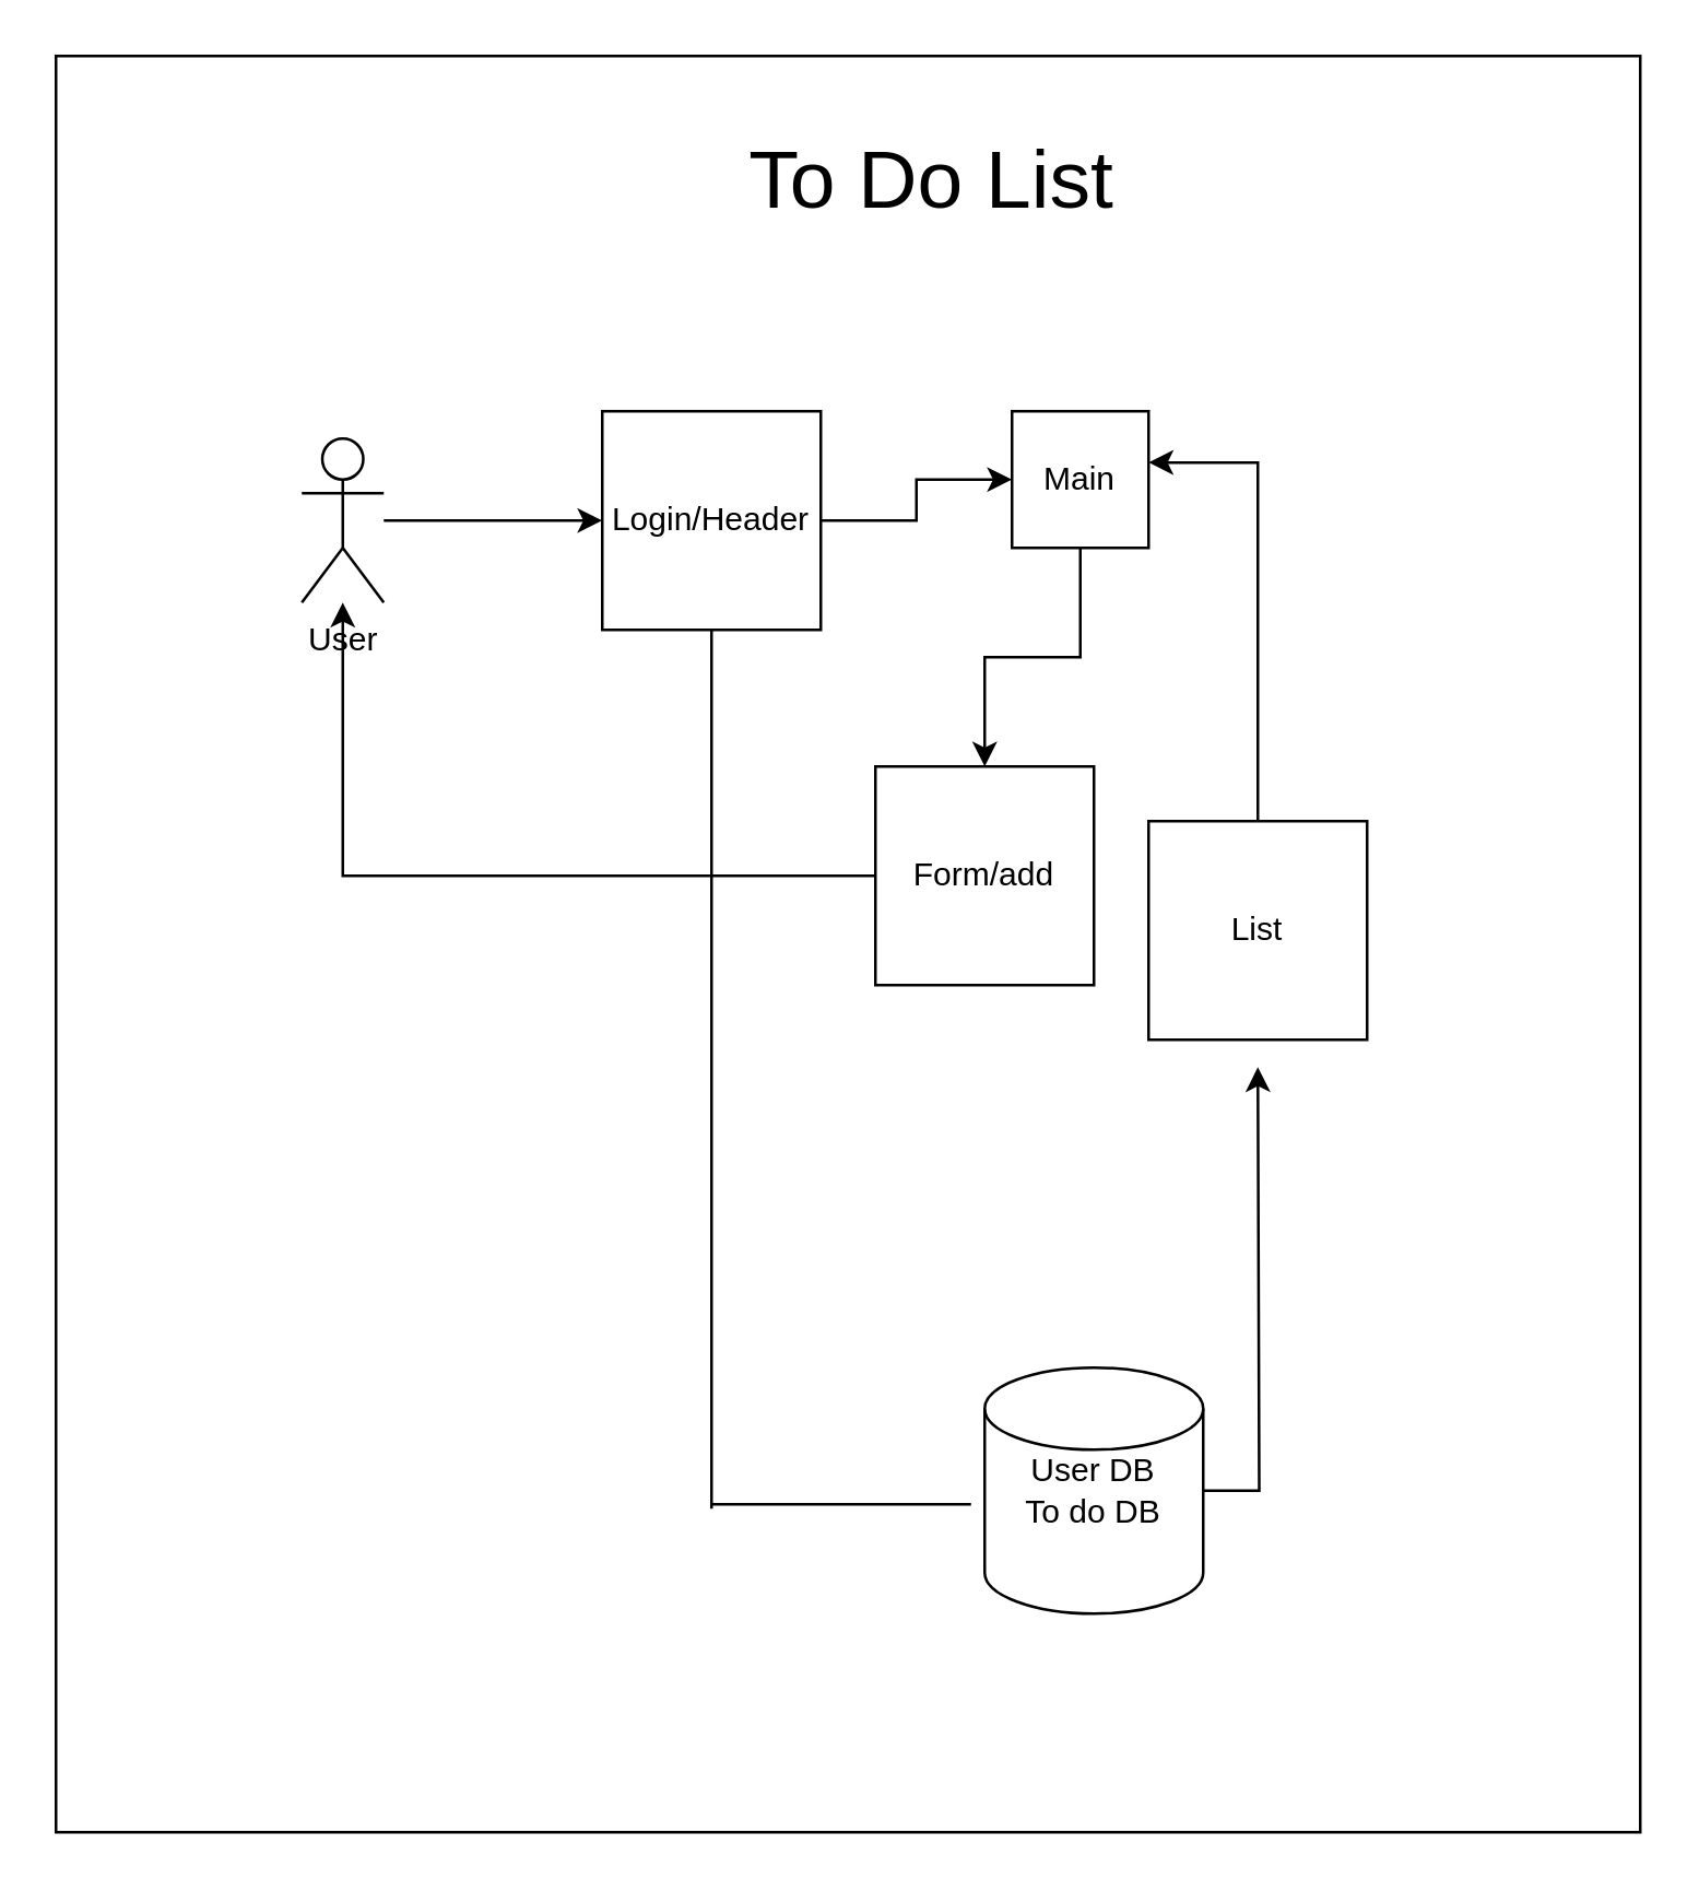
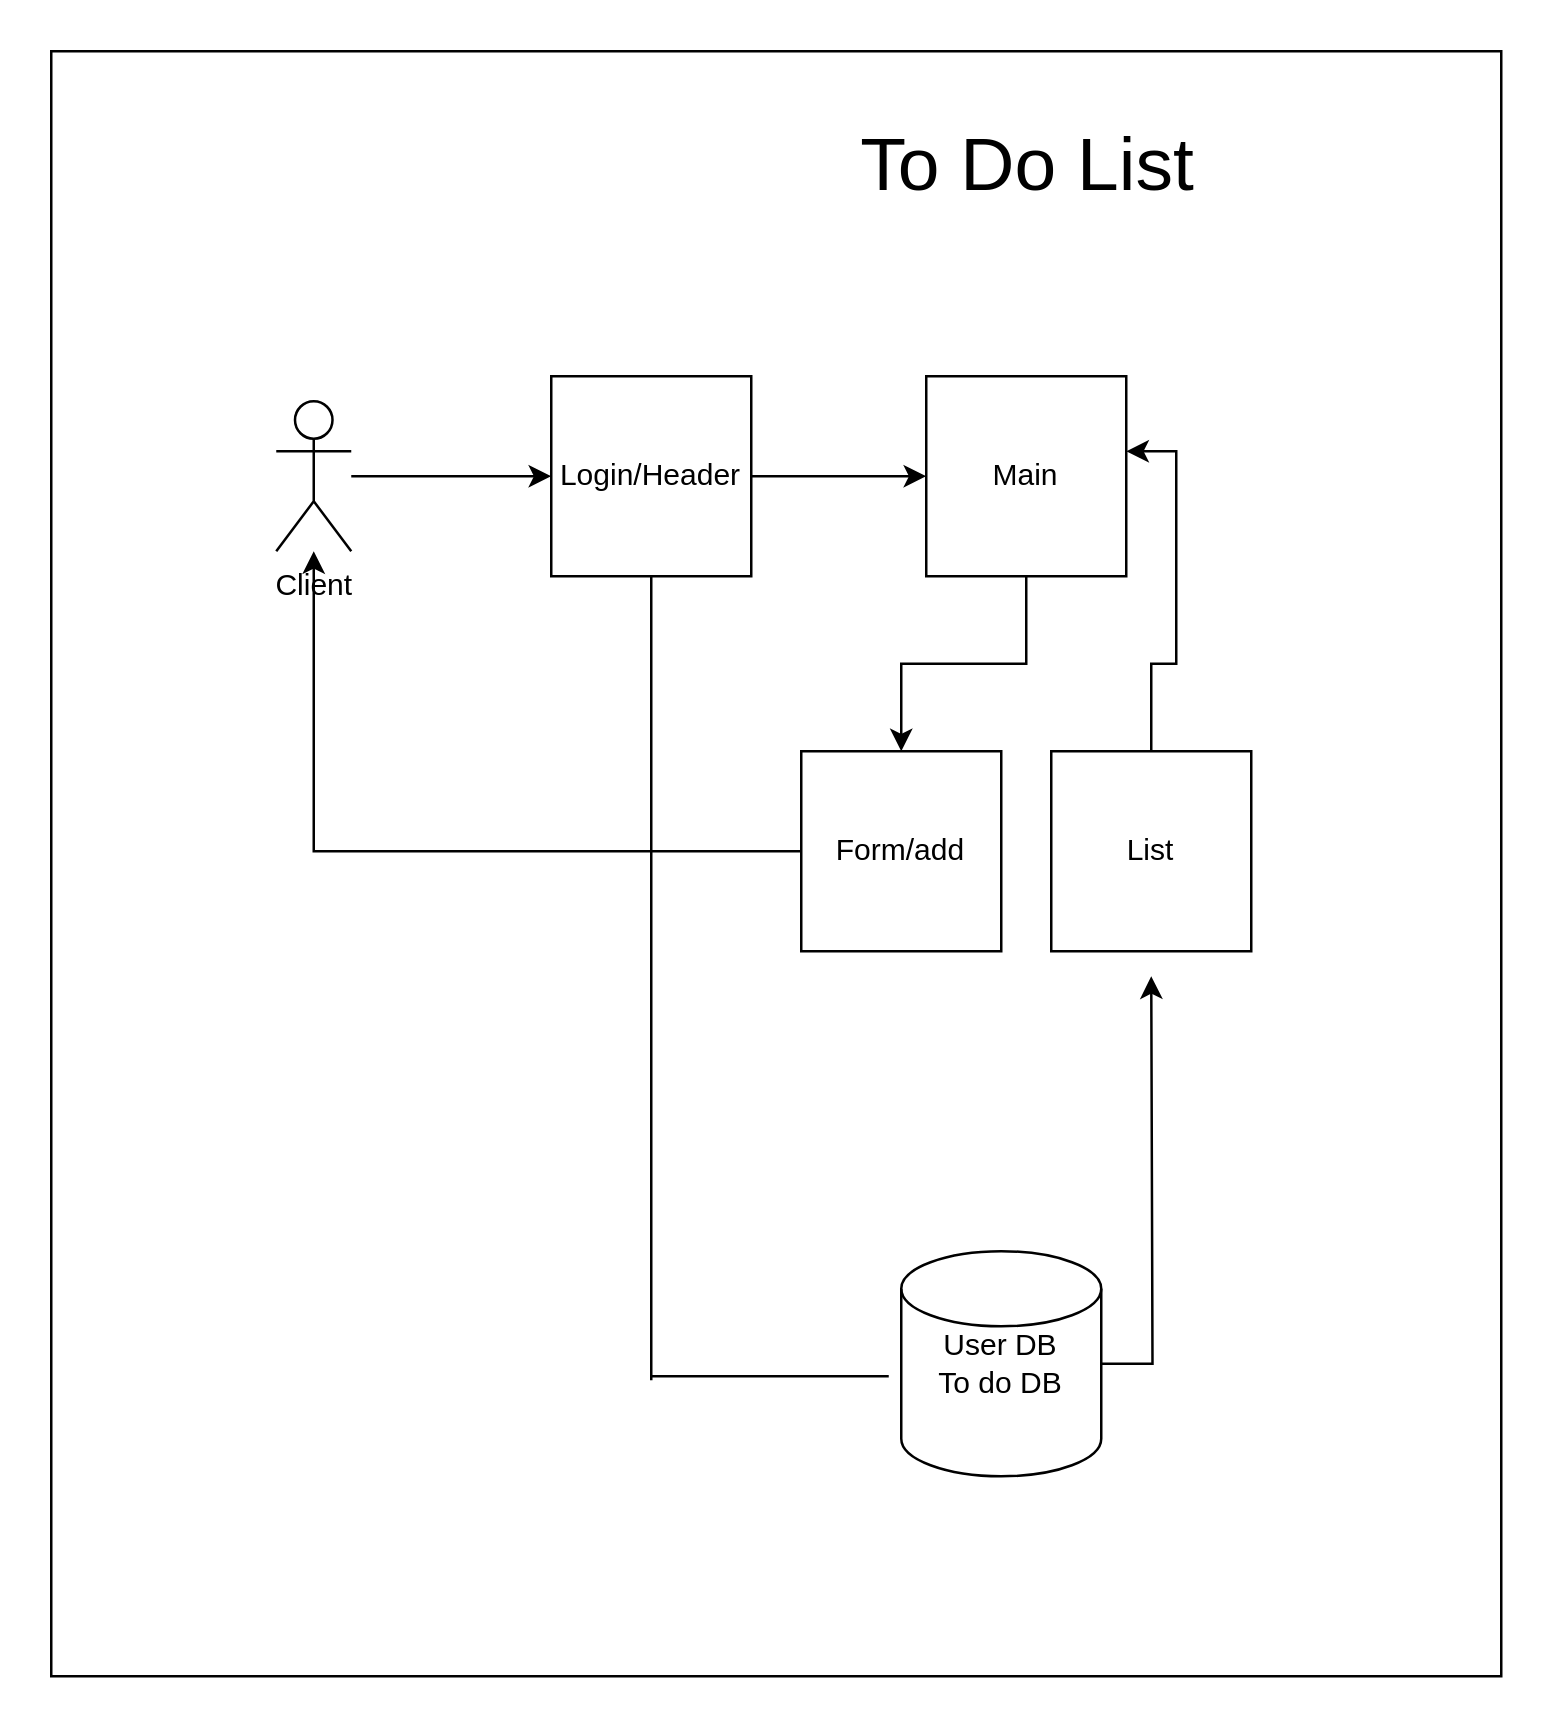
- <mxCell id="3" value="&lt;font style=&quot;font-size: 30px&quot;&gt;To Do List&amp;nbsp;&lt;/font&gt;" style="text;html=1;strokeColor=none;fillColor=none;align=center;verticalAlign=middle;whiteSpace=wrap;rounded=0;" vertex="1" parent="1"><mxGeometry x="230" y="40" width="230" height="50" as="geometry" /></mxCell>
+ <mxCell id="3" value="&lt;font style=&quot;font-size: 30px&quot;&gt;To Do List&amp;nbsp;&lt;/font&gt;" style="text;html=1;strokeColor=none;fillColor=none;align=center;verticalAlign=middle;whiteSpace=wrap;rounded=0;" vertex="1" parent="1"><mxGeometry x="300" y="40" width="230" height="50" as="geometry" /></mxCell>
- <mxCell id="9" value="Main" style="whiteSpace=wrap;html=1;aspect=fixed;" vertex="1" parent="1"><mxGeometry x="370" y="150" width="50" height="50" as="geometry" /></mxCell>
+ <mxCell id="9" value="Main" style="whiteSpace=wrap;html=1;aspect=fixed;" vertex="1" parent="1"><mxGeometry x="370" y="150" width="80" height="80" as="geometry" /></mxCell>
- <mxCell id="5" value="User" style="shape=umlActor;verticalLabelPosition=bottom;verticalAlign=top;html=1;outlineConnect=0;" vertex="1" parent="1"><mxGeometry x="110" y="160" width="30" height="60" as="geometry" /></mxCell>
+ <mxCell id="5" value="Client" style="shape=umlActor;verticalLabelPosition=bottom;verticalAlign=top;html=1;outlineConnect=0;" vertex="1" parent="1"><mxGeometry x="110" y="160" width="30" height="60" as="geometry" /></mxCell>
- <mxCell id="15" value="Form/add" style="whiteSpace=wrap;html=1;aspect=fixed;" vertex="1" parent="1"><mxGeometry x="320" y="280" width="80" height="80" as="geometry" /></mxCell>
+ <mxCell id="15" value="Form/add" style="whiteSpace=wrap;html=1;aspect=fixed;" vertex="1" parent="1"><mxGeometry x="320" y="300" width="80" height="80" as="geometry" /></mxCell>
